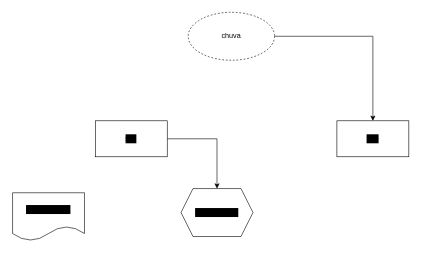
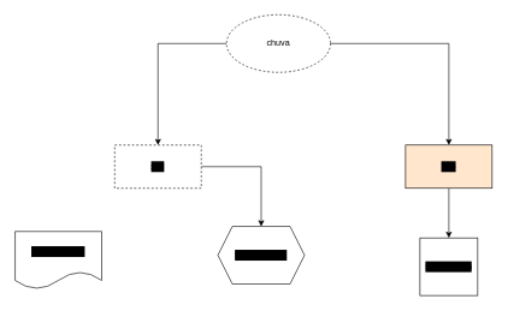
+ <mxCell id="2" style="edgeStyle=orthogonalEdgeStyle;rounded=0;orthogonalLoop=1;jettySize=auto;html=1;exitX=0;exitY=0.5;exitDx=0;exitDy=0;" edge="1" parent="1" source="3" target="7"><mxGeometry relative="1" as="geometry" /></mxCell>
- <mxCell id="7" value="sim" style="rounded=0;whiteSpace=wrap;html=1;labelBackgroundColor=#000000;" vertex="1" parent="1"><mxGeometry x="158" y="201" width="120" height="60" as="geometry" /></mxCell>
+ <mxCell id="7" value="sim" style="rounded=0;whiteSpace=wrap;html=1;labelBackgroundColor=#000000;dashed=1;" vertex="1" parent="1"><mxGeometry x="158" y="201" width="120" height="60" as="geometry" /></mxCell>
- <mxCell id="5" value="não" style="rounded=0;whiteSpace=wrap;html=1;labelBackgroundColor=#000000;" vertex="1" parent="1"><mxGeometry x="561" y="201" width="120" height="60" as="geometry" /></mxCell>
+ <mxCell id="5" value="não" style="rounded=0;whiteSpace=wrap;html=1;labelBackgroundColor=#000000;fillColor=#ffe6cc;" vertex="1" parent="1"><mxGeometry x="561" y="201" width="120" height="60" as="geometry" /></mxCell>
+ <mxCell id="4" style="edgeStyle=orthogonalEdgeStyle;rounded=0;orthogonalLoop=1;jettySize=auto;html=1;" edge="1" parent="1" source="5" target="11"><mxGeometry relative="1" as="geometry" /></mxCell>
+ <mxCell id="11" value="sair de casa" style="whiteSpace=wrap;html=1;aspect=fixed;labelBackgroundColor=#000000;" vertex="1" parent="1"><mxGeometry x="581" y="330" width="80" height="80" as="geometry" /></mxCell>
